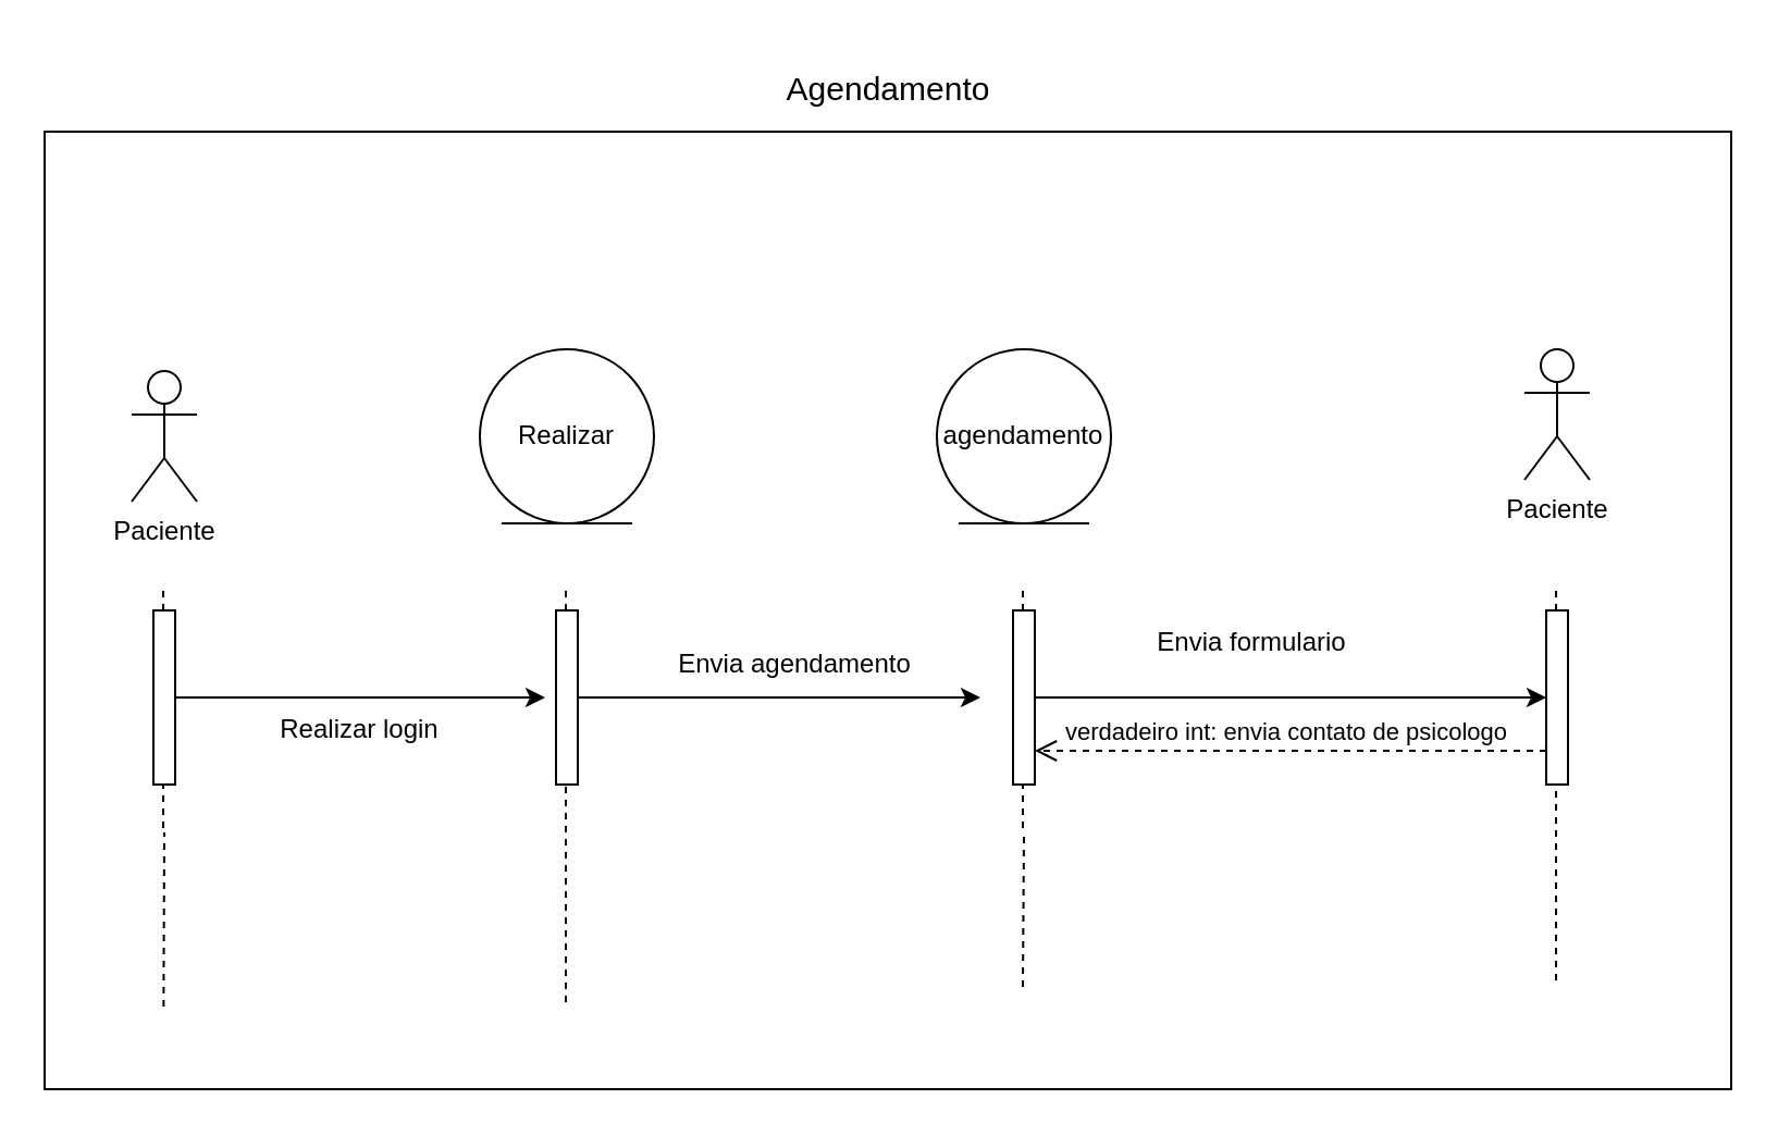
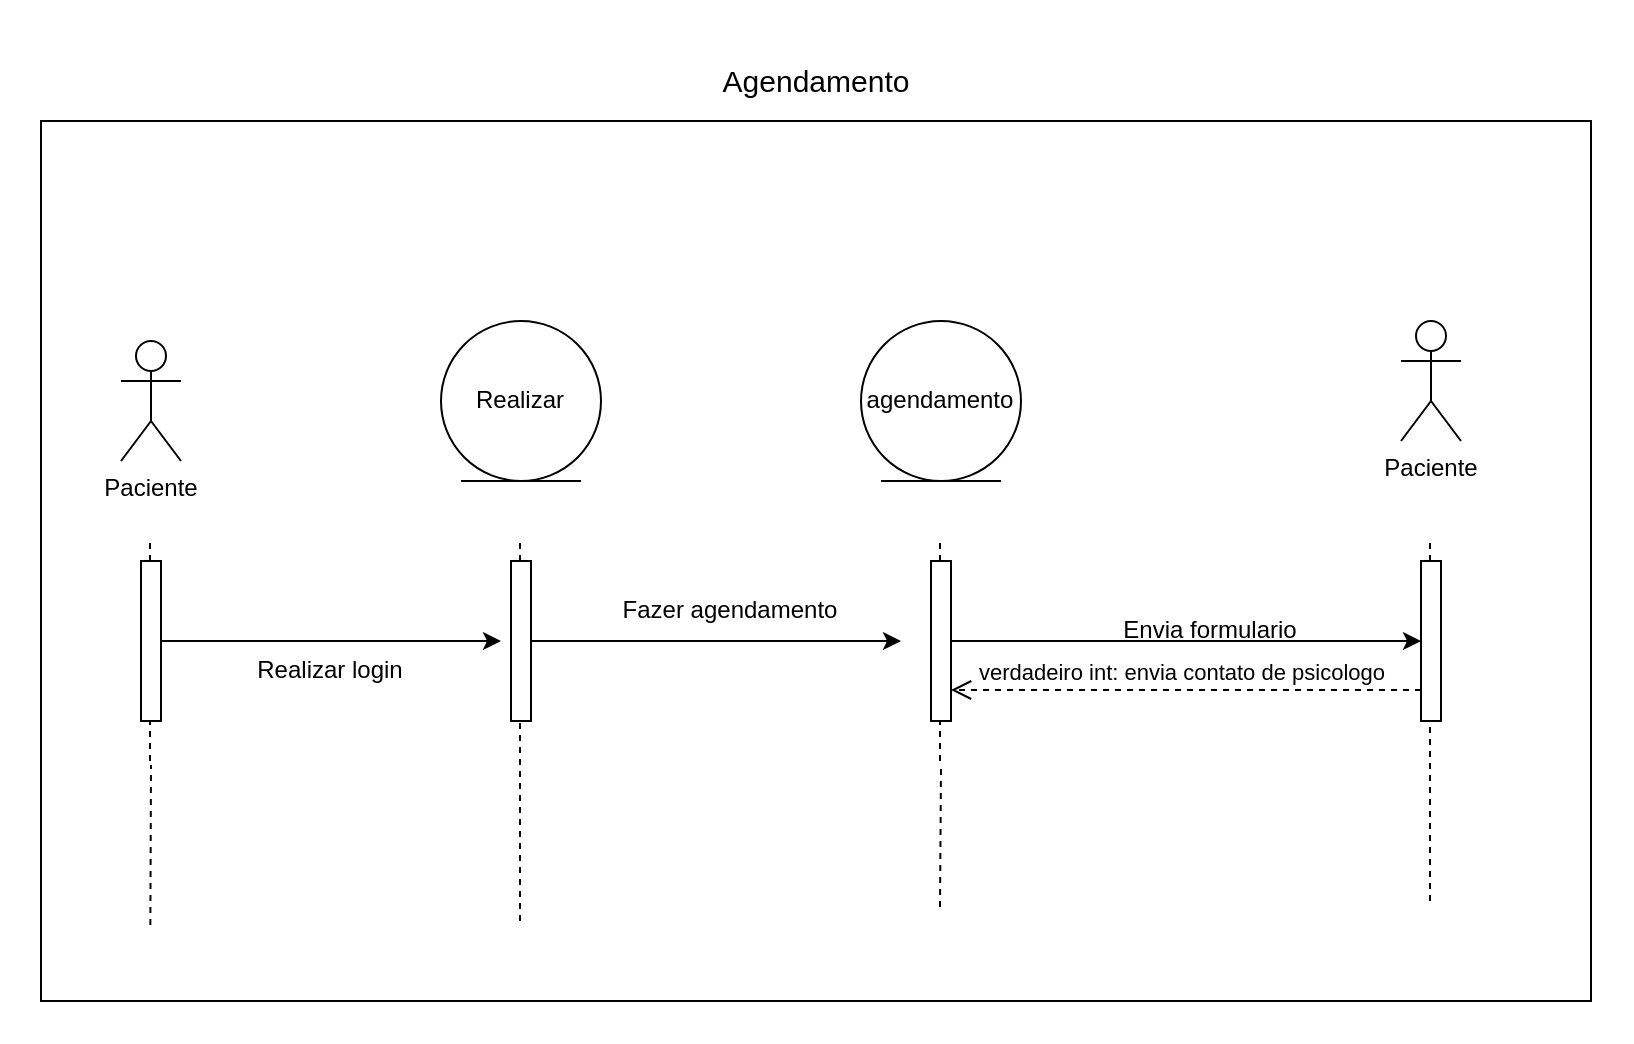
- <mxCell id="27" value="Envia formulario" style="text;html=1;align=center;verticalAlign=middle;whiteSpace=wrap;rounded=0;" parent="1" vertex="1"><mxGeometry x="520" y="280" width="110" height="30" as="geometry" /></mxCell>
+ <mxCell id="27" value="Envia formulario" style="text;html=1;align=center;verticalAlign=middle;whiteSpace=wrap;rounded=0;" parent="1" vertex="1"><mxGeometry x="550" y="300" width="110" height="30" as="geometry" /></mxCell>
- <mxCell id="18" value="Envia agendamento" style="text;html=1;align=center;verticalAlign=middle;whiteSpace=wrap;rounded=0;" parent="1" vertex="1"><mxGeometry x="290" y="290" width="150" height="30" as="geometry" /></mxCell>
+ <mxCell id="18" value="Fazer agendamento" style="text;html=1;align=center;verticalAlign=middle;whiteSpace=wrap;rounded=0;" parent="1" vertex="1"><mxGeometry x="290" y="290" width="150" height="30" as="geometry" /></mxCell>
